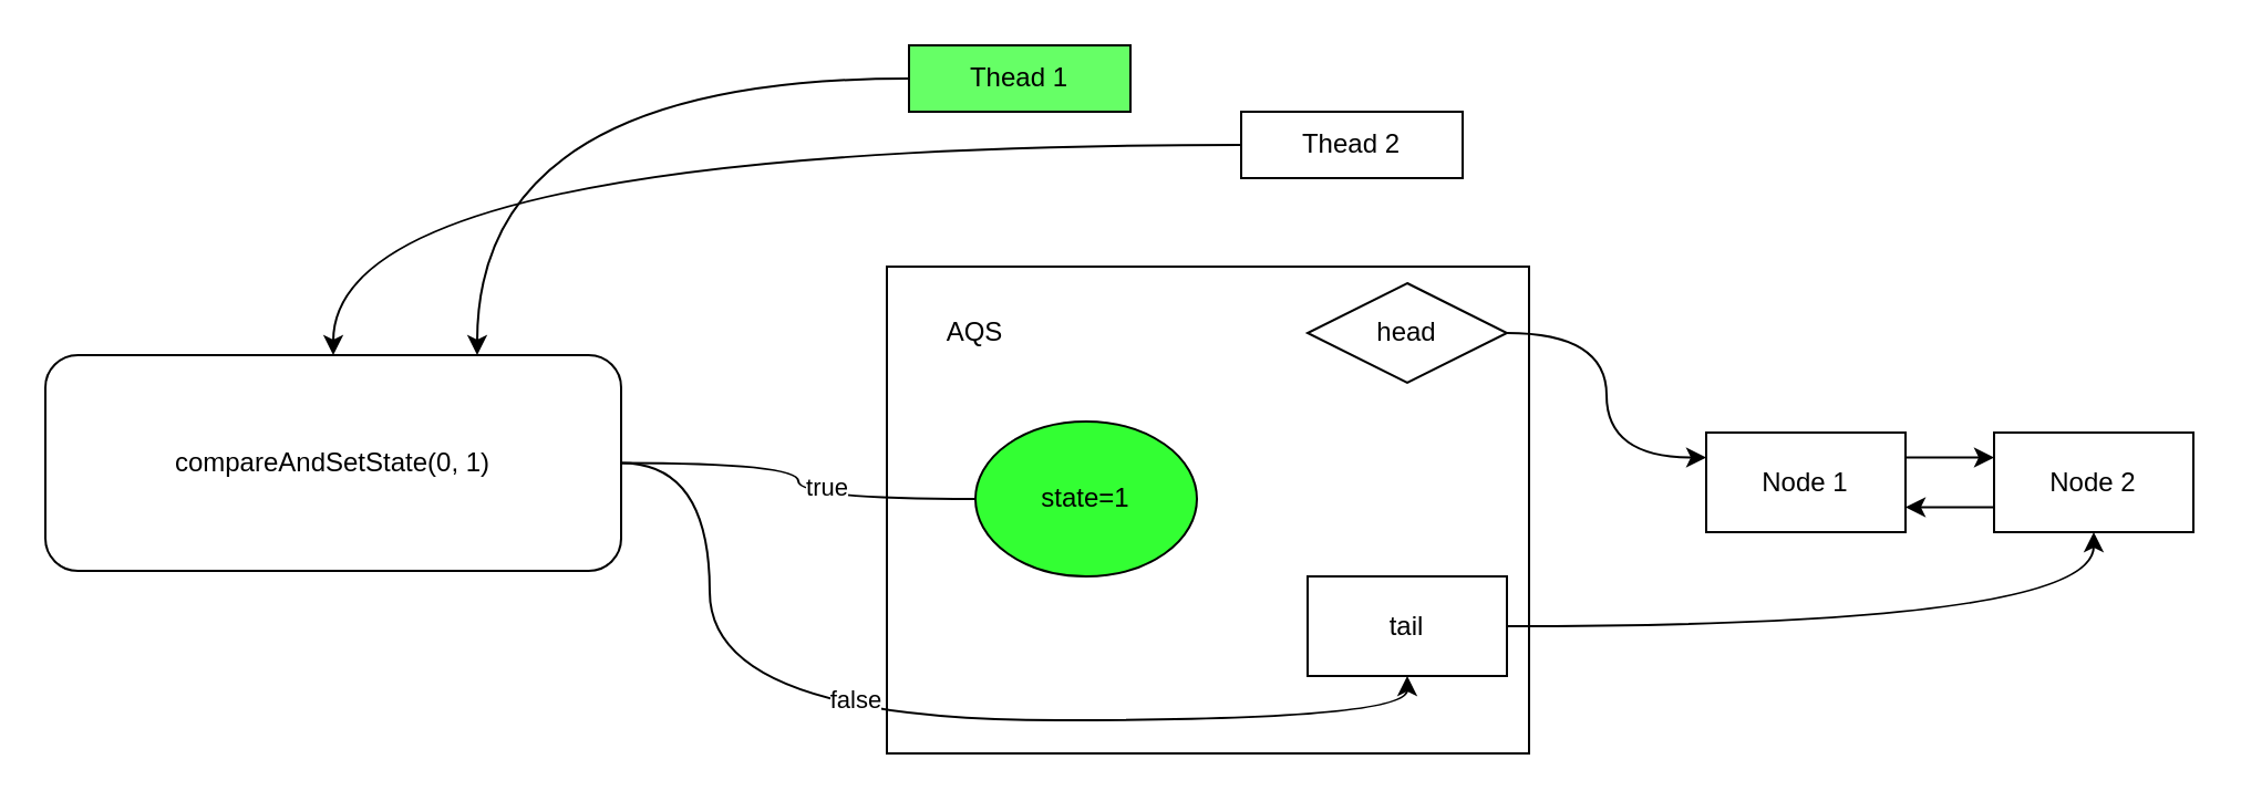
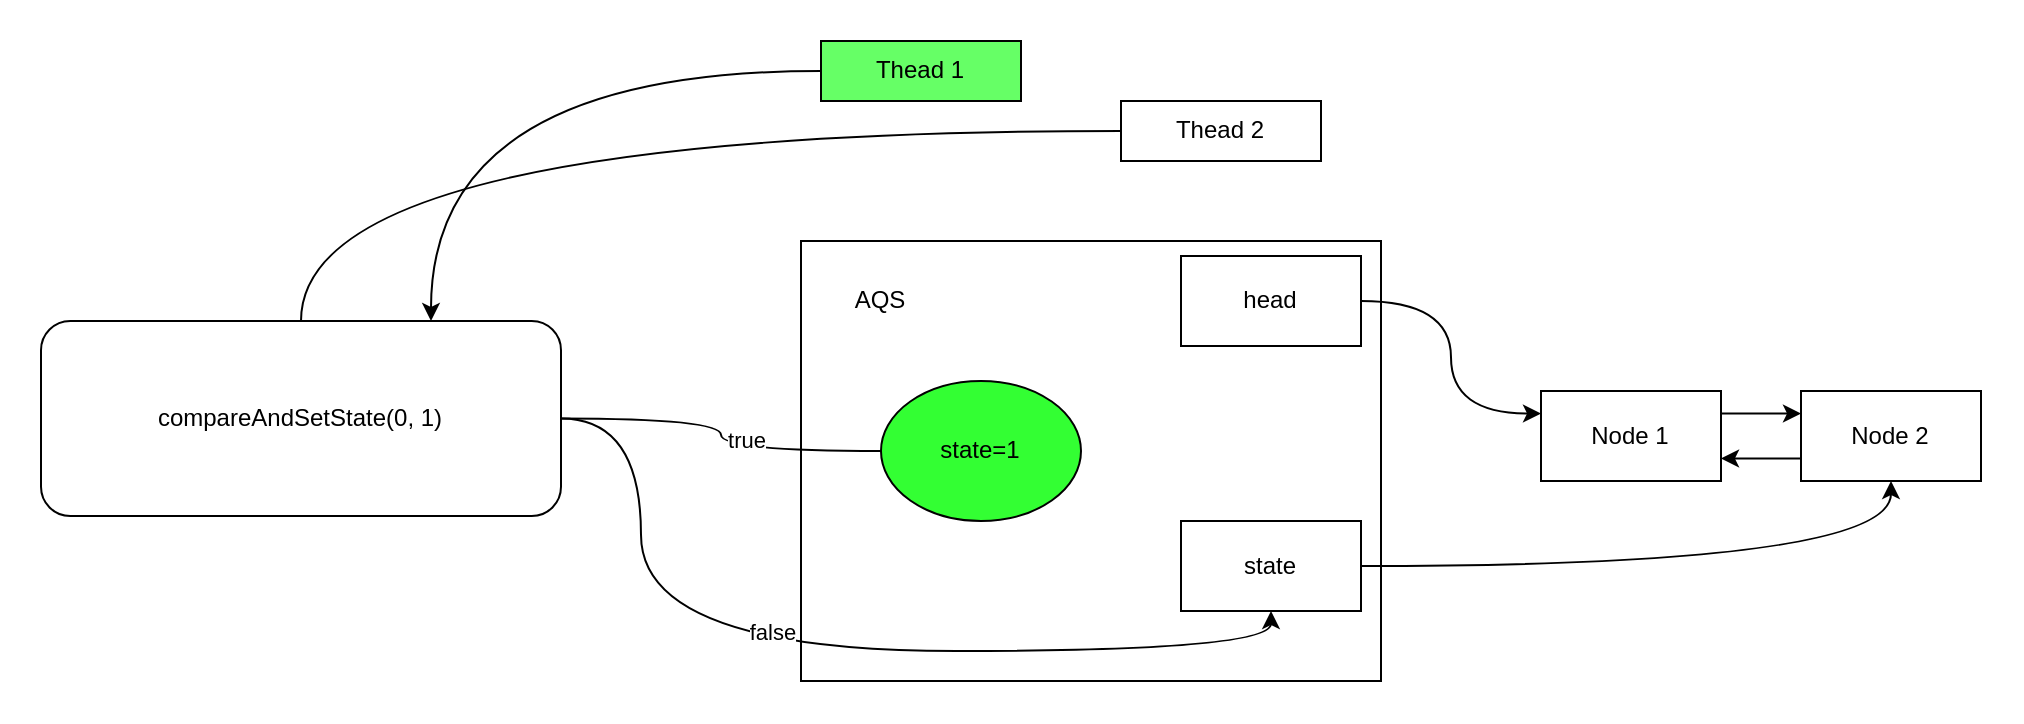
- <mxCell id="4" style="edgeStyle=orthogonalEdgeStyle;curved=1;rounded=0;orthogonalLoop=1;jettySize=auto;html=1;" edge="1" parent="1" source="5" target="21"><mxGeometry relative="1" as="geometry" /></mxCell>
+ <mxCell id="4" style="edgeStyle=orthogonalEdgeStyle;curved=1;rounded=0;orthogonalLoop=1;jettySize=auto;html=1;endArrow=none;" edge="1" parent="1" source="5" target="21"><mxGeometry relative="1" as="geometry" /></mxCell>
- <mxCell id="14" value="head" style="rhombus;whiteSpace=wrap;html=1;fillColor=none;" vertex="1" parent="1"><mxGeometry x="590" y="127.5" width="90" height="45" as="geometry" /></mxCell>
+ <mxCell id="14" value="head" style="rounded=0;whiteSpace=wrap;html=1;fillColor=none;" vertex="1" parent="1"><mxGeometry x="590" y="127.5" width="90" height="45" as="geometry" /></mxCell>
- <mxCell id="16" value="tail" style="rounded=0;whiteSpace=wrap;html=1;fillColor=none;" vertex="1" parent="1"><mxGeometry x="590" y="260" width="90" height="45" as="geometry" /></mxCell>
+ <mxCell id="16" value="state" style="rounded=0;whiteSpace=wrap;html=1;fillColor=none;" vertex="1" parent="1"><mxGeometry x="590" y="260" width="90" height="45" as="geometry" /></mxCell>
